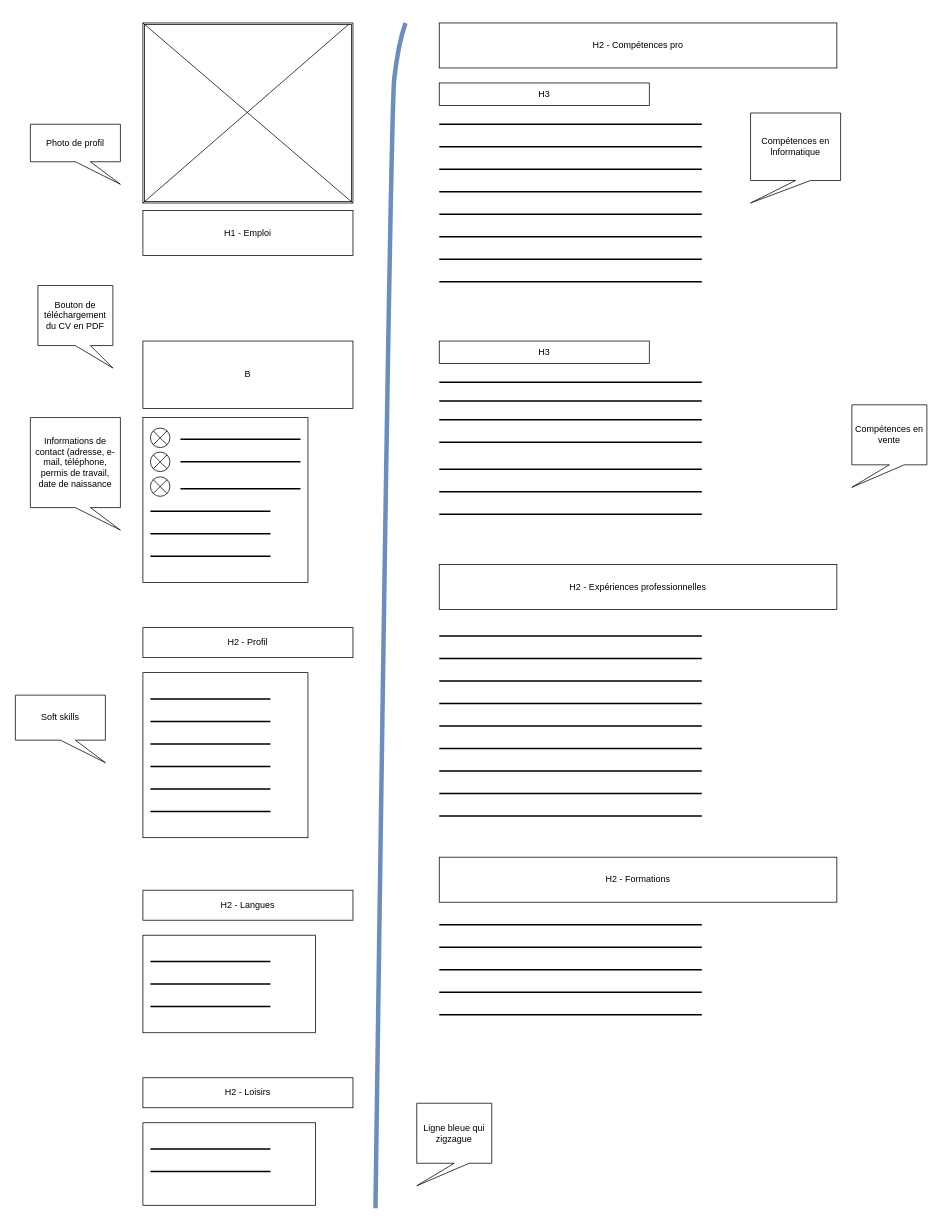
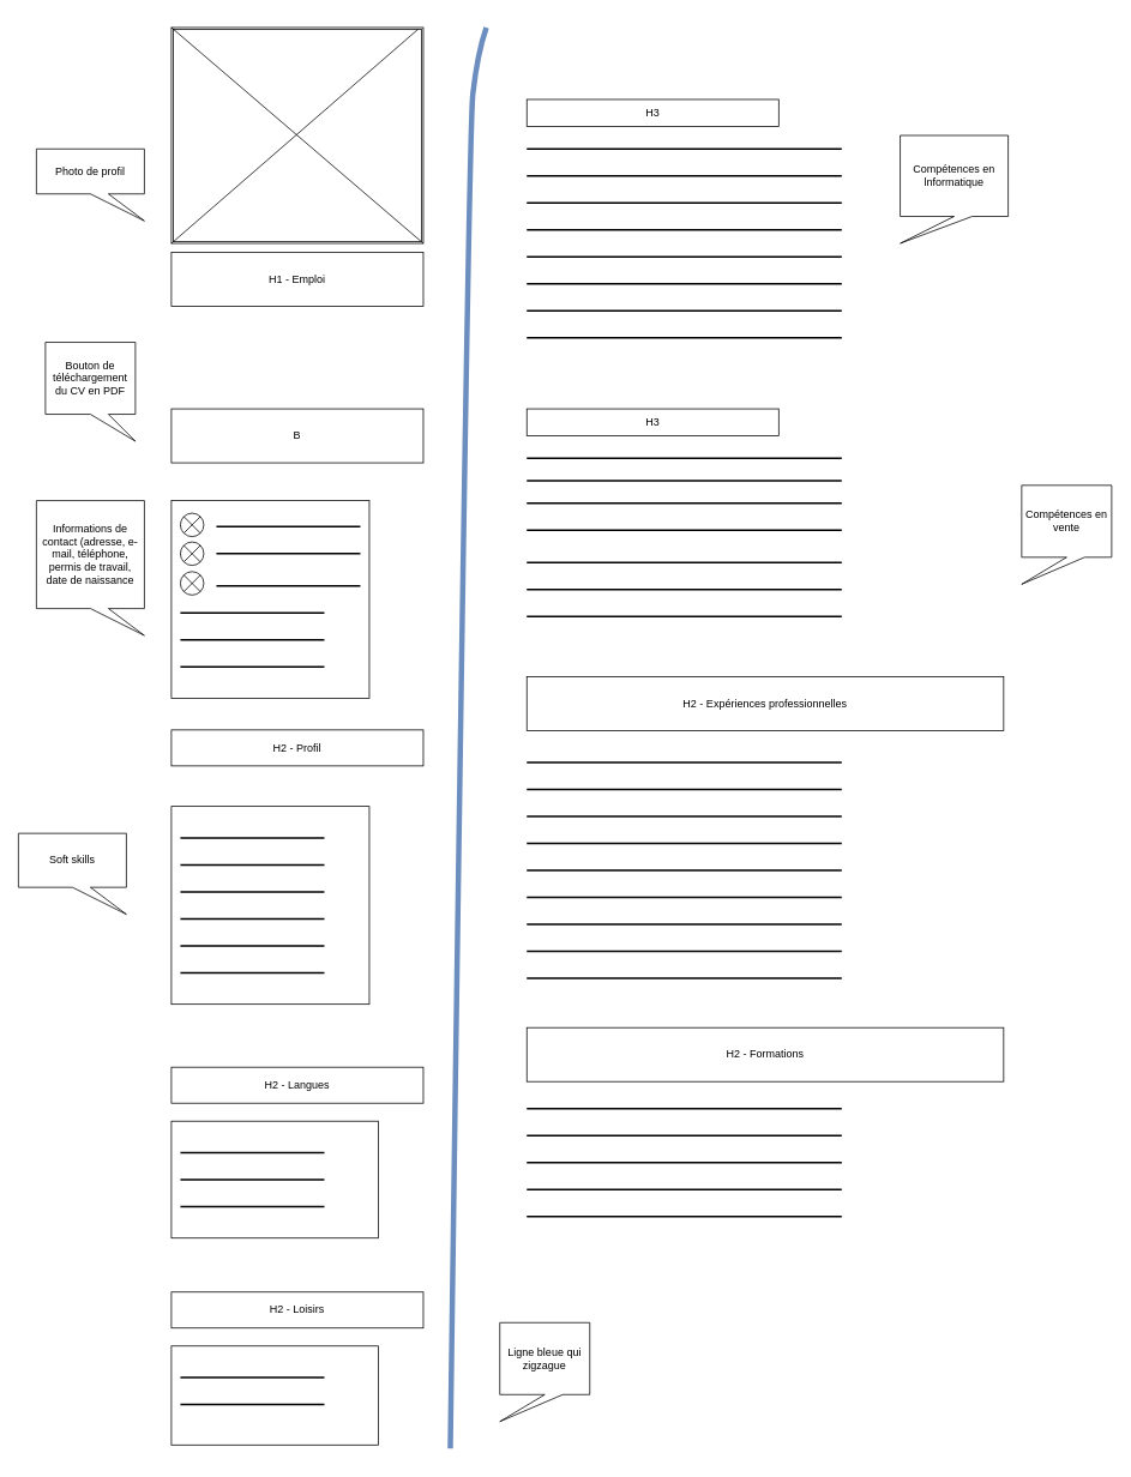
- <mxCell id="9" value="H2 - Compétences pro" style="rounded=0;whiteSpace=wrap;html=1;" parent="1" vertex="1"><mxGeometry x="585" y="30" width="530" height="60" as="geometry" /></mxCell>
- <mxCell id="71" value="B" style="rounded=0;whiteSpace=wrap;html=1;" parent="1" vertex="1"><mxGeometry x="190" y="454" width="280" height="90" as="geometry" /></mxCell>
+ <mxCell id="71" value="B" style="rounded=0;whiteSpace=wrap;html=1;" parent="1" vertex="1"><mxGeometry x="190" y="454" width="280" height="60" as="geometry" /></mxCell>
- <mxCell id="18" value="H2 - Profil" style="rounded=0;whiteSpace=wrap;html=1;" parent="1" vertex="1"><mxGeometry x="190" y="836" width="280" height="40" as="geometry" /></mxCell>
+ <mxCell id="18" value="H2 - Profil" style="rounded=0;whiteSpace=wrap;html=1;" parent="1" vertex="1"><mxGeometry x="190" y="811" width="280" height="40" as="geometry" /></mxCell>
